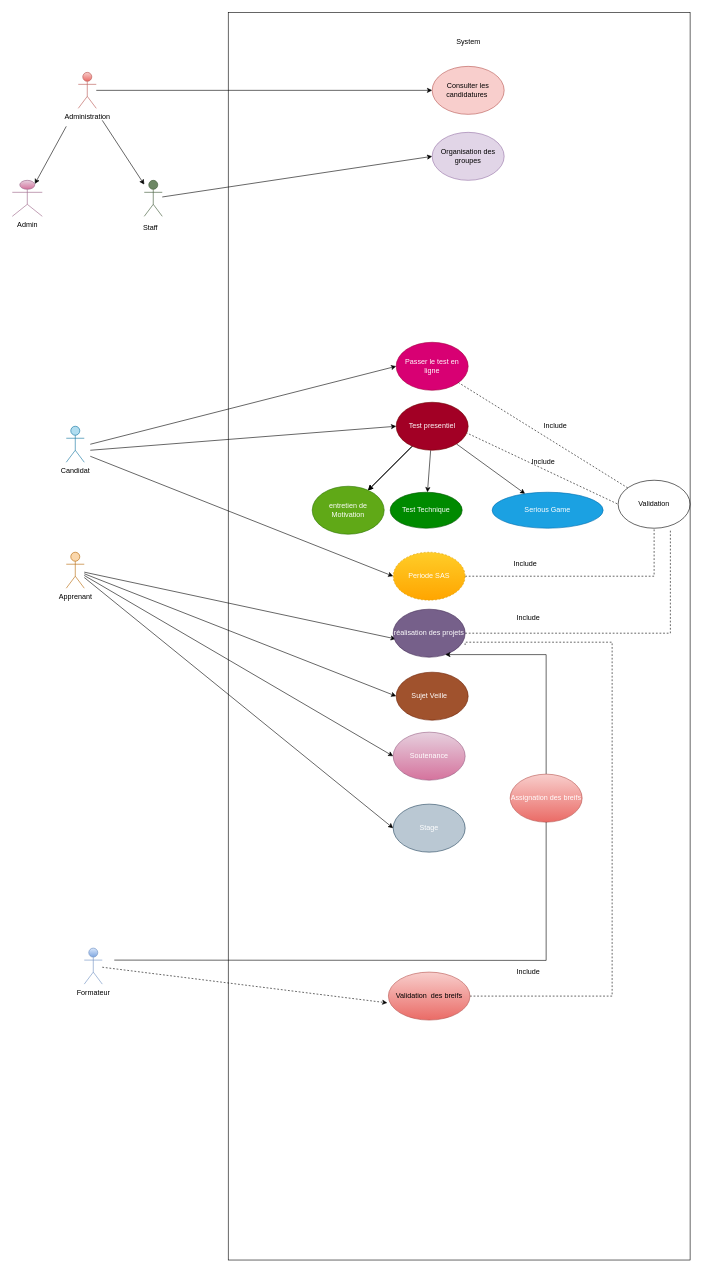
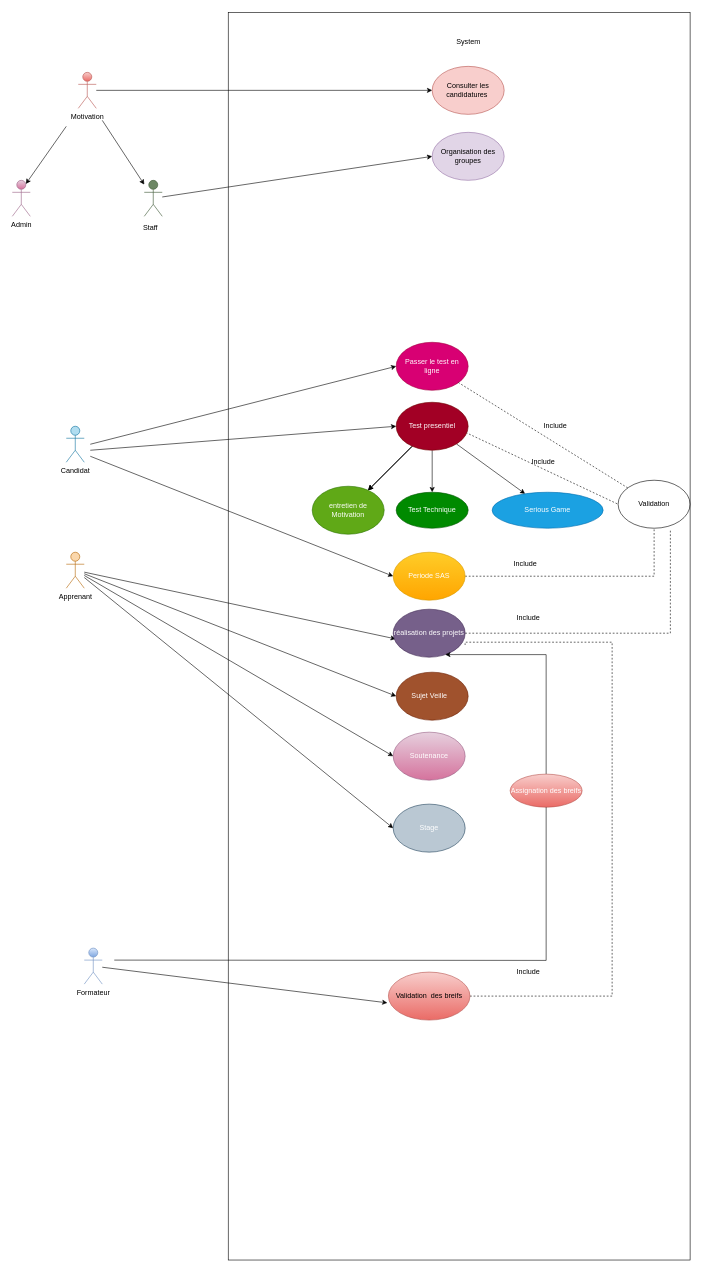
- <mxCell id="42" value="Administration" style="shape=umlActor;verticalLabelPosition=bottom;verticalAlign=top;html=1;outlineConnect=0;fillColor=#f8cecc;strokeColor=#b85450;gradientColor=#ea6b66;" parent="1" vertex="1"><mxGeometry x="130" y="120" width="30" height="60" as="geometry" /></mxCell>
+ <mxCell id="42" value="Motivation" style="shape=umlActor;verticalLabelPosition=bottom;verticalAlign=top;html=1;outlineConnect=0;fillColor=#f8cecc;strokeColor=#b85450;gradientColor=#ea6b66;" parent="1" vertex="1"><mxGeometry x="130" y="120" width="30" height="60" as="geometry" /></mxCell>
- <mxCell id="43" value="Admin" style="shape=umlActor;verticalLabelPosition=bottom;verticalAlign=top;html=1;outlineConnect=0;fillColor=#e6d0de;strokeColor=#996185;gradientColor=#d5739d;" parent="1" vertex="1"><mxGeometry x="20" y="300" width="50" height="60" as="geometry" /></mxCell>
+ <mxCell id="43" value="Admin" style="shape=umlActor;verticalLabelPosition=bottom;verticalAlign=top;html=1;outlineConnect=0;fillColor=#e6d0de;strokeColor=#996185;gradientColor=#d5739d;" parent="1" vertex="1"><mxGeometry x="20" y="300" width="30" height="60" as="geometry" /></mxCell>
- <mxCell id="22" value="&lt;span&gt;Test Technique&lt;/span&gt;" style="ellipse;whiteSpace=wrap;html=1;fillColor=#008a00;fontColor=#ffffff;strokeColor=#005700;" parent="1" vertex="1"><mxGeometry x="650" y="820" width="120" height="60" as="geometry" /></mxCell>
+ <mxCell id="22" value="&lt;span&gt;Test Technique&lt;/span&gt;" style="ellipse;whiteSpace=wrap;html=1;fillColor=#008a00;fontColor=#ffffff;strokeColor=#005700;" parent="1" vertex="1"><mxGeometry x="660" y="820" width="120" height="60" as="geometry" /></mxCell>
- <mxCell id="24" value="&lt;font color=&quot;#ffffff&quot;&gt;Periode SAS&lt;/font&gt;" style="ellipse;whiteSpace=wrap;html=1;fillColor=#ffcd28;strokeColor=#d79b00;gradientColor=#ffa500;dashed=1;" parent="1" vertex="1"><mxGeometry x="655" y="920" width="120" height="80" as="geometry" /></mxCell>
+ <mxCell id="24" value="&lt;font color=&quot;#ffffff&quot;&gt;Periode SAS&lt;/font&gt;" style="ellipse;whiteSpace=wrap;html=1;fillColor=#ffcd28;strokeColor=#d79b00;gradientColor=#ffa500;" parent="1" vertex="1"><mxGeometry x="655" y="920" width="120" height="80" as="geometry" /></mxCell>
- <mxCell id="49" value="&lt;font color=&quot;#ffffff&quot;&gt;Assignation des breifs&lt;/font&gt;" style="ellipse;whiteSpace=wrap;html=1;fillColor=#f8cecc;strokeColor=#b85450;gradientColor=#ea6b66;" parent="1" vertex="1"><mxGeometry x="850" y="1290" width="120" height="80" as="geometry" /></mxCell>
+ <mxCell id="49" value="&lt;font color=&quot;#ffffff&quot;&gt;Assignation des breifs&lt;/font&gt;" style="ellipse;whiteSpace=wrap;html=1;fillColor=#f8cecc;strokeColor=#b85450;gradientColor=#ea6b66;" parent="1" vertex="1"><mxGeometry x="850" y="1290" width="120" height="55" as="geometry" /></mxCell>
- <mxCell id="33" style="edgeStyle=none;rounded=0;orthogonalLoop=1;jettySize=auto;html=1;entryX=-0.013;entryY=0.641;entryDx=0;entryDy=0;entryPerimeter=0;endArrow=classic;endFill=1;dashed=1;" parent="1" source="35" target="37" edge="1"><mxGeometry relative="1" as="geometry" /></mxCell>
+ <mxCell id="33" style="edgeStyle=none;rounded=0;orthogonalLoop=1;jettySize=auto;html=1;entryX=-0.013;entryY=0.641;entryDx=0;entryDy=0;entryPerimeter=0;endArrow=classic;endFill=1;" parent="1" source="35" target="37" edge="1"><mxGeometry relative="1" as="geometry" /></mxCell>
